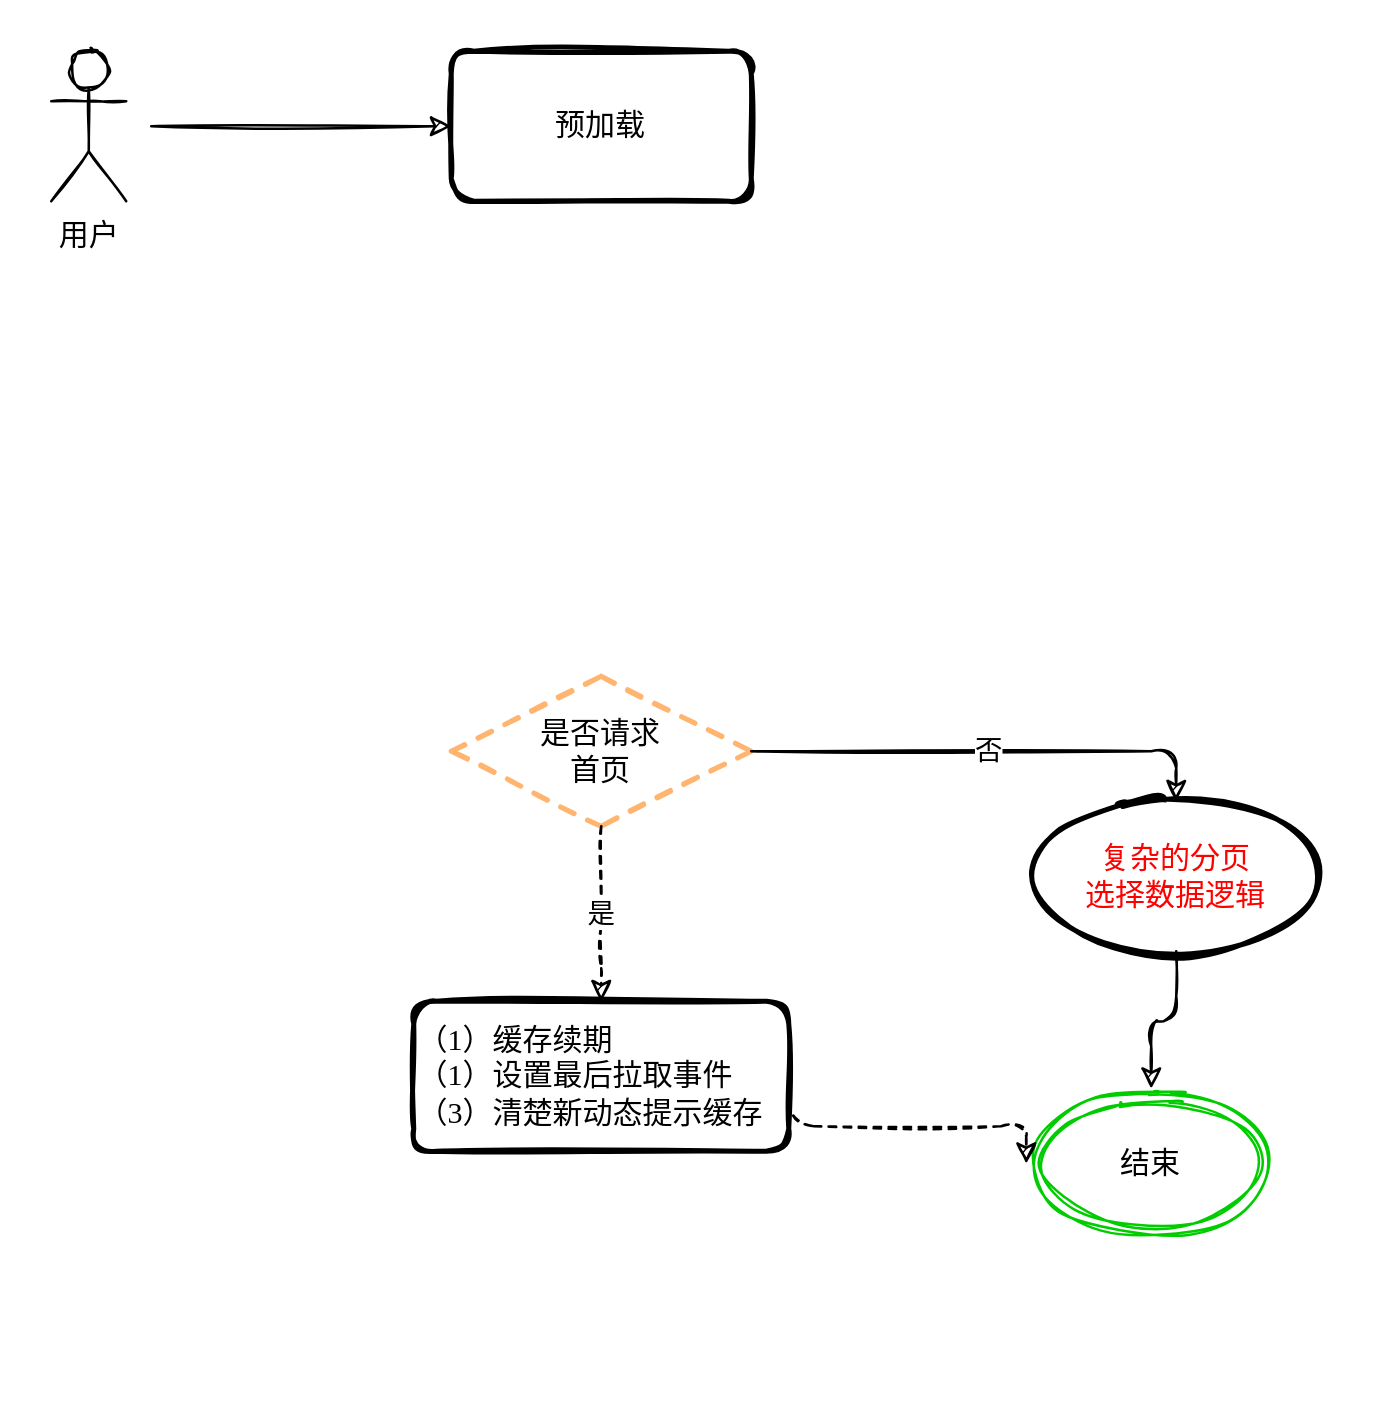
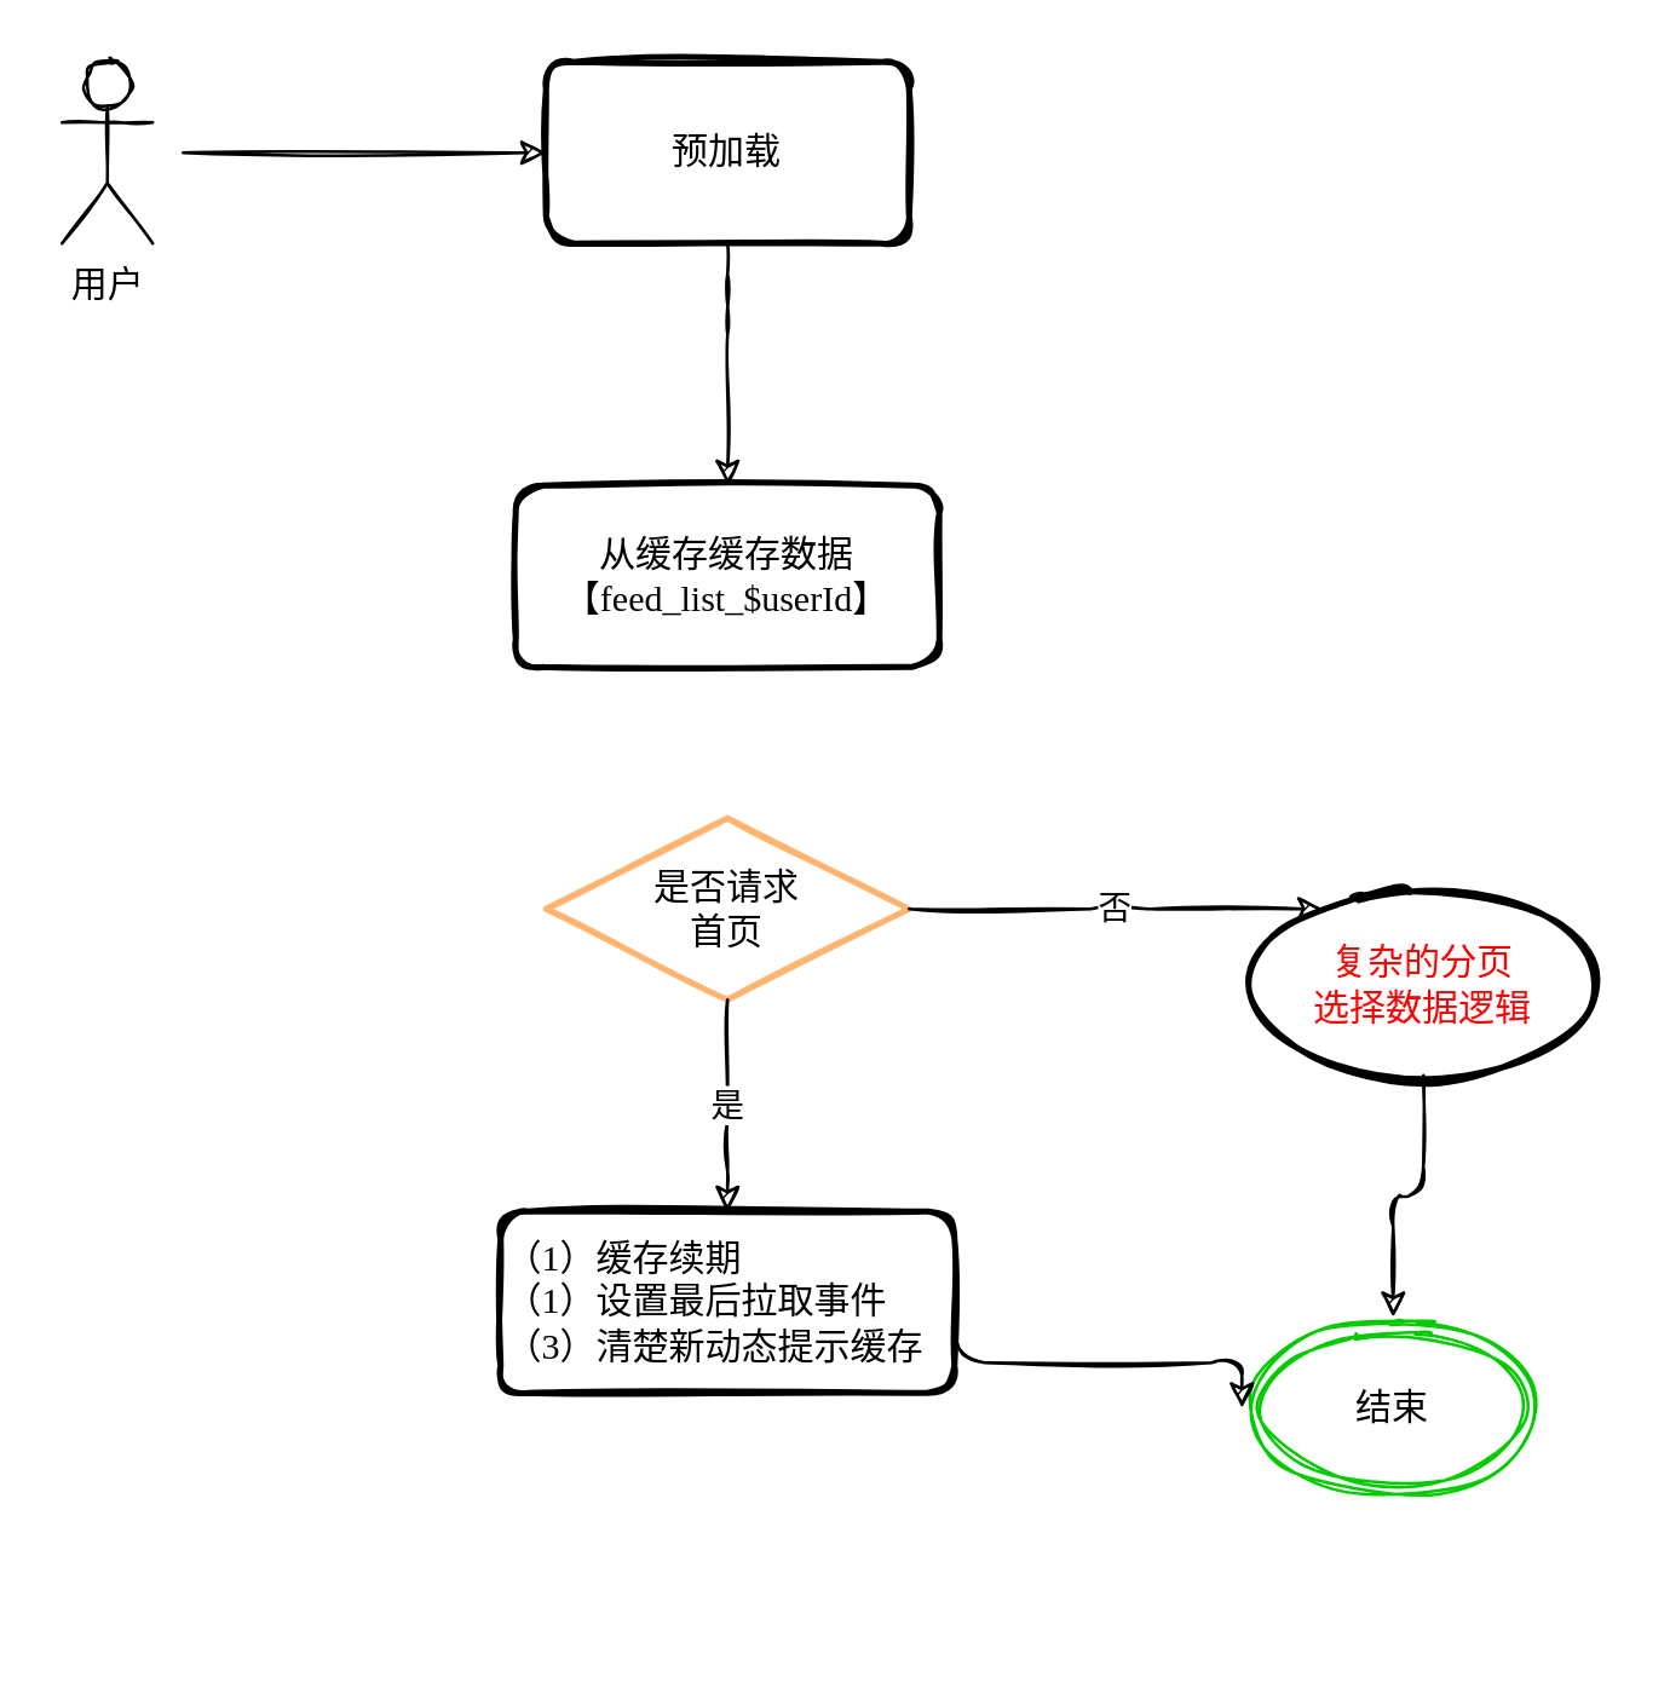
+ <mxCell id="6" value="" style="edgeStyle=elbowEdgeStyle;elbow=vertical;endArrow=classic;html=1;exitX=0.5;exitY=1;exitDx=0;exitDy=0;sketch=1;entryX=0.5;entryY=0;entryDx=0;entryDy=0;" edge="1" parent="1" source="2" target="7"><mxGeometry width="50" height="50" relative="1" as="geometry"><mxPoint x="100" y="140" as="sourcePoint" /><mxPoint x="380" y="-30" as="targetPoint" /><Array as="points"><mxPoint x="290" y="100" /></Array></mxGeometry></mxCell>
+ <mxCell id="7" value="&lt;font face=&quot;Comic Sans MS&quot;&gt;从缓存缓存数据&lt;br&gt;【feed_list_$userId】&lt;/font&gt;" style="rounded=1;whiteSpace=wrap;html=1;strokeWidth=2;fillWeight=4;hachureGap=8;hachureAngle=45;sketch=1;fillColor=none;" vertex="1" parent="1"><mxGeometry x="170" y="160" width="140" height="60" as="geometry" /></mxCell>
- <mxCell id="5" value="&lt;font face=&quot;Comic Sans MS&quot;&gt;是否请求&lt;br&gt;首页&lt;/font&gt;" style="rhombus;whiteSpace=wrap;html=1;strokeWidth=2;fillWeight=-1;hachureGap=8;fillStyle=cross-hatch;sketch=1;strokeColor=#FFB570;fillColor=none;dashed=1;" vertex="1" parent="1"><mxGeometry x="180" y="270" width="120" height="60" as="geometry" /></mxCell>
+ <mxCell id="5" value="&lt;font face=&quot;Comic Sans MS&quot;&gt;是否请求&lt;br&gt;首页&lt;/font&gt;" style="rhombus;whiteSpace=wrap;html=1;strokeWidth=2;fillWeight=-1;hachureGap=8;fillStyle=cross-hatch;sketch=1;strokeColor=#FFB570;fillColor=none;" vertex="1" parent="1"><mxGeometry x="180" y="270" width="120" height="60" as="geometry" /></mxCell>
- <mxCell id="8" value="是" style="edgeStyle=elbowEdgeStyle;elbow=vertical;endArrow=classic;html=1;exitX=0.5;exitY=1;exitDx=0;exitDy=0;sketch=1;entryX=0.5;entryY=0;entryDx=0;entryDy=0;dashed=1;" edge="1" parent="1" source="5" target="9"><mxGeometry width="50" height="50" relative="1" as="geometry"><mxPoint x="90" y="210" as="sourcePoint" /><mxPoint x="270" y="420" as="targetPoint" /><Array as="points"><mxPoint x="250" y="380" /><mxPoint x="260" y="400" /><mxPoint x="280" y="540" /><mxPoint x="240" y="510" /></Array></mxGeometry></mxCell>
+ <mxCell id="8" value="是" style="edgeStyle=elbowEdgeStyle;elbow=vertical;endArrow=classic;html=1;exitX=0.5;exitY=1;exitDx=0;exitDy=0;sketch=1;entryX=0.5;entryY=0;entryDx=0;entryDy=0;" edge="1" parent="1" source="5" target="9"><mxGeometry width="50" height="50" relative="1" as="geometry"><mxPoint x="90" y="210" as="sourcePoint" /><mxPoint x="270" y="420" as="targetPoint" /><Array as="points"><mxPoint x="250" y="380" /><mxPoint x="260" y="400" /><mxPoint x="280" y="540" /><mxPoint x="240" y="510" /></Array></mxGeometry></mxCell>
- <mxCell id="10" value="&lt;font face=&quot;Comic Sans MS&quot; color=&quot;#ff0000&quot;&gt;复杂的分页&lt;br&gt;选择数据逻辑&lt;/font&gt;" style="ellipse;whiteSpace=wrap;html=1;strokeWidth=2;fillWeight=2;hachureGap=8;fillStyle=dots;sketch=1;fillColor=none;" vertex="1" parent="1"><mxGeometry x="410" y="320" width="120" height="60" as="geometry" /></mxCell>
+ <mxCell id="10" value="&lt;font face=&quot;Comic Sans MS&quot; color=&quot;#ff0000&quot;&gt;复杂的分页&lt;br&gt;选择数据逻辑&lt;/font&gt;" style="ellipse;whiteSpace=wrap;html=1;strokeWidth=2;fillWeight=2;hachureGap=8;fillStyle=dots;sketch=1;fillColor=none;" vertex="1" parent="1"><mxGeometry x="410" y="295" width="120" height="60" as="geometry" /></mxCell>
- <mxCell id="13" value="" style="edgeStyle=elbowEdgeStyle;elbow=vertical;endArrow=classic;html=1;entryX=0;entryY=0.5;entryDx=0;entryDy=0;exitX=1;exitY=0.5;exitDx=0;exitDy=0;sketch=1;dashed=1;" edge="1" parent="1" source="9" target="12"><mxGeometry width="50" height="50" relative="1" as="geometry"><mxPoint x="310" y="430" as="sourcePoint" /><mxPoint x="360" y="380" as="targetPoint" /><Array as="points"><mxPoint x="380" y="450" /><mxPoint x="360" y="430" /></Array></mxGeometry></mxCell>
+ <mxCell id="13" value="" style="edgeStyle=elbowEdgeStyle;elbow=vertical;endArrow=classic;html=1;entryX=0;entryY=0.5;entryDx=0;entryDy=0;exitX=1;exitY=0.5;exitDx=0;exitDy=0;sketch=1;" edge="1" parent="1" source="9" target="12"><mxGeometry width="50" height="50" relative="1" as="geometry"><mxPoint x="310" y="430" as="sourcePoint" /><mxPoint x="360" y="380" as="targetPoint" /><Array as="points"><mxPoint x="380" y="450" /><mxPoint x="360" y="430" /></Array></mxGeometry></mxCell>
